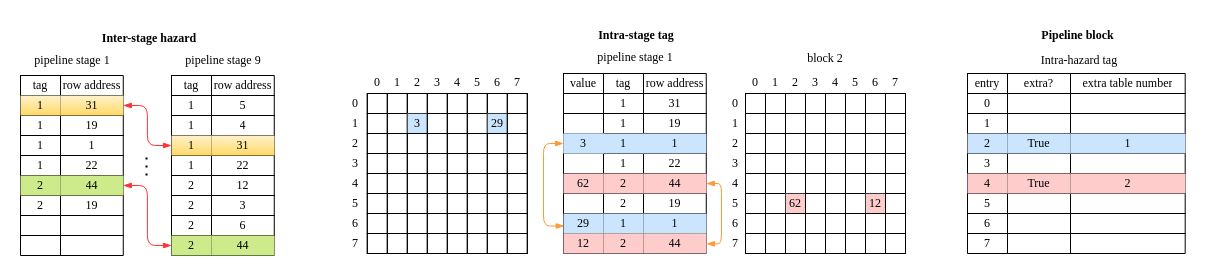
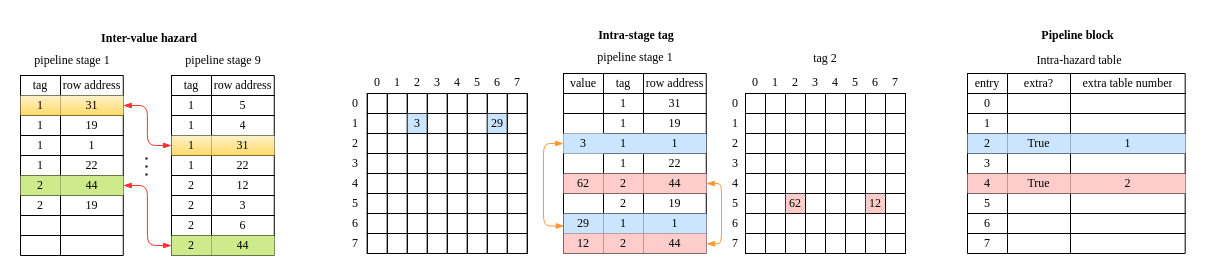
- <mxCell id="62" value="&lt;b&gt;Inter-stage hazard&amp;nbsp;&lt;/b&gt;" style="text;html=1;strokeColor=none;fillColor=none;align=center;verticalAlign=middle;whiteSpace=wrap;rounded=0;fontColor=#000000;fontFamily=Times New Roman;" parent="1" vertex="1"><mxGeometry x="85" y="23" width="131" height="30" as="geometry" /></mxCell>
+ <mxCell id="62" value="&lt;b&gt;Inter-value hazard&amp;nbsp;&lt;/b&gt;" style="text;html=1;strokeColor=none;fillColor=none;align=center;verticalAlign=middle;whiteSpace=wrap;rounded=0;fontColor=#000000;fontFamily=Times New Roman;" parent="1" vertex="1"><mxGeometry x="85" y="23" width="131" height="30" as="geometry" /></mxCell>
- <mxCell id="250" value="block 2" style="text;html=1;strokeColor=none;fillColor=none;align=center;verticalAlign=middle;whiteSpace=wrap;rounded=0;fontColor=#000000;fontFamily=Times New Roman;" parent="1" vertex="1"><mxGeometry x="774.2" y="43" width="101.61" height="30" as="geometry" /></mxCell>
+ <mxCell id="250" value="tag 2" style="text;html=1;strokeColor=none;fillColor=none;align=center;verticalAlign=middle;whiteSpace=wrap;rounded=0;fontColor=#000000;fontFamily=Times New Roman;" parent="1" vertex="1"><mxGeometry x="774.2" y="43" width="101.61" height="30" as="geometry" /></mxCell>
- <mxCell id="344" value="Intra-hazard tag" style="text;html=1;strokeColor=none;fillColor=none;align=center;verticalAlign=middle;whiteSpace=wrap;rounded=0;fontColor=#000000;fontFamily=Times New Roman;" parent="1" vertex="1"><mxGeometry x="1028" y="45" width="101.61" height="30" as="geometry" /></mxCell>
+ <mxCell id="344" value="Intra-hazard table" style="text;html=1;strokeColor=none;fillColor=none;align=center;verticalAlign=middle;whiteSpace=wrap;rounded=0;fontColor=#000000;fontFamily=Times New Roman;" parent="1" vertex="1"><mxGeometry x="1028" y="45" width="101.61" height="30" as="geometry" /></mxCell>
